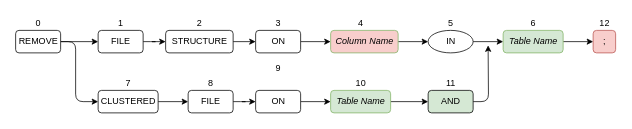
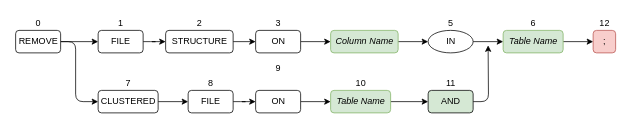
- <mxCell id="10" value="4" style="text;html=1;align=center;verticalAlign=middle;resizable=0;points=[];autosize=1;rounded=1;" parent="1" vertex="1"><mxGeometry x="470" y="20" width="20" height="20" as="geometry" /></mxCell>
- <mxCell id="9" value="&lt;i&gt;Column Name&lt;/i&gt;" style="html=1;fillColor=#f8cecc;strokeColor=#82b366;rounded=1;" parent="1" vertex="1"><mxGeometry x="440" y="40" width="90" height="30" as="geometry" /></mxCell>
+ <mxCell id="9" value="&lt;i&gt;Column Name&lt;/i&gt;" style="html=1;fillColor=#d5e8d4;strokeColor=#82b366;rounded=1;" parent="1" vertex="1"><mxGeometry x="440" y="40" width="90" height="30" as="geometry" /></mxCell>
